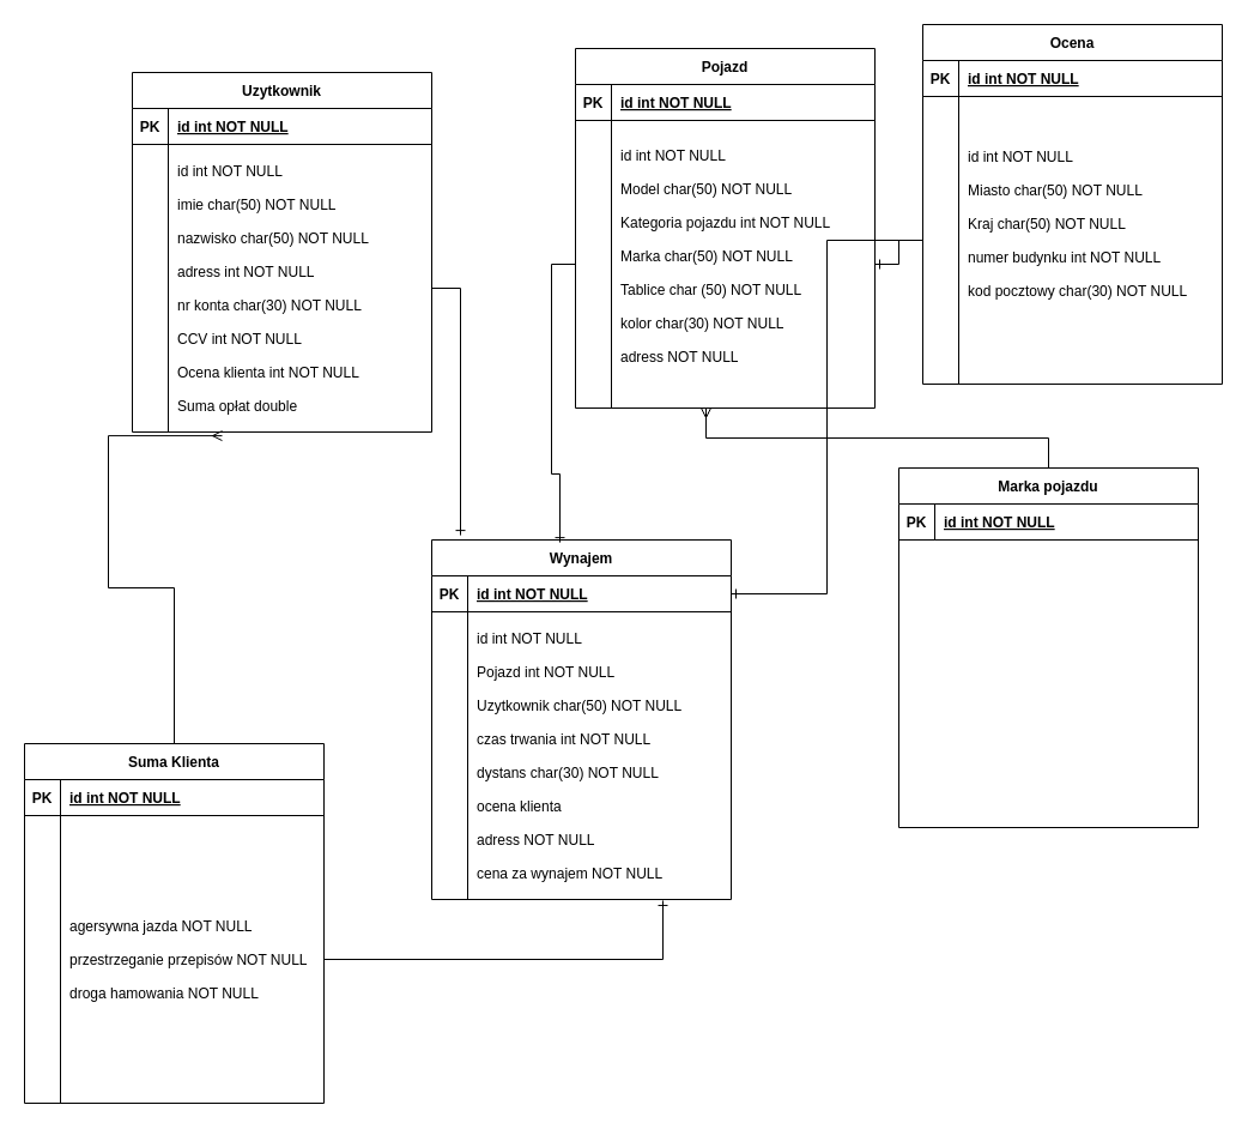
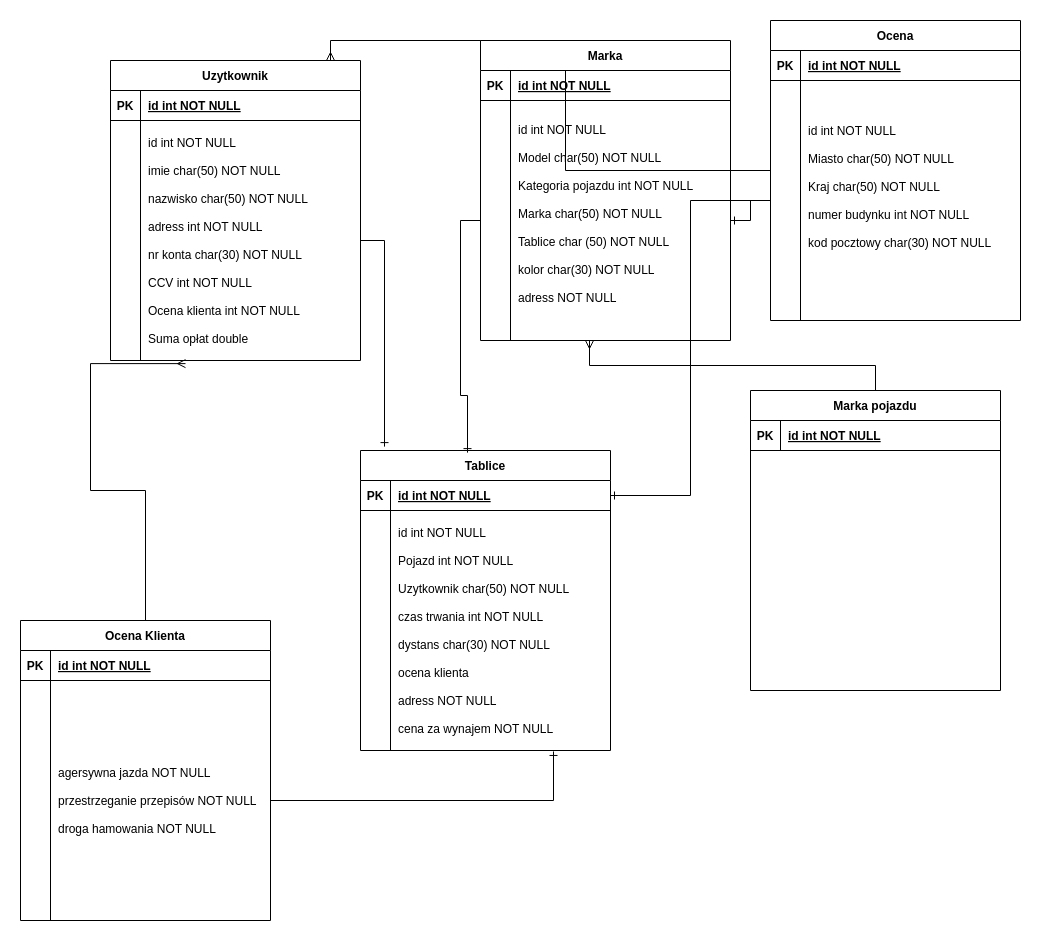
- <mxCell id="24" value="Pojazd" style="shape=table;startSize=30;container=1;collapsible=1;childLayout=tableLayout;fixedRows=1;rowLines=0;fontStyle=1;align=center;resizeLast=1;" vertex="1" parent="1"><mxGeometry x="480" y="40" width="250" height="300" as="geometry" /></mxCell>
+ <mxCell id="24" value="Marka" style="shape=table;startSize=30;container=1;collapsible=1;childLayout=tableLayout;fixedRows=1;rowLines=0;fontStyle=1;align=center;resizeLast=1;" vertex="1" parent="1"><mxGeometry x="480" y="40" width="250" height="300" as="geometry" /></mxCell>
+ <mxCell id="9" style="edgeStyle=orthogonalEdgeStyle;rounded=0;orthogonalLoop=1;jettySize=auto;html=1;entryX=0.88;entryY=0;entryDx=0;entryDy=0;entryPerimeter=0;endArrow=ERmany;endFill=0;" edge="1" parent="1" source="10" target="2"><mxGeometry relative="1" as="geometry" /></mxCell>
- <mxCell id="39" value="Wynajem" style="shape=table;startSize=30;container=1;collapsible=1;childLayout=tableLayout;fixedRows=1;rowLines=0;fontStyle=1;align=center;resizeLast=1;" vertex="1" parent="1"><mxGeometry x="360" y="450" width="250" height="300" as="geometry" /></mxCell>
+ <mxCell id="39" value="Tablice" style="shape=table;startSize=30;container=1;collapsible=1;childLayout=tableLayout;fixedRows=1;rowLines=0;fontStyle=1;align=center;resizeLast=1;" vertex="1" parent="1"><mxGeometry x="360" y="450" width="250" height="300" as="geometry" /></mxCell>
- <mxCell id="32" value="Suma Klienta" style="shape=table;startSize=30;container=1;collapsible=1;childLayout=tableLayout;fixedRows=1;rowLines=0;fontStyle=1;align=center;resizeLast=1;" vertex="1" parent="1"><mxGeometry x="20" y="620" width="250" height="300" as="geometry" /></mxCell>
+ <mxCell id="32" value="Ocena Klienta" style="shape=table;startSize=30;container=1;collapsible=1;childLayout=tableLayout;fixedRows=1;rowLines=0;fontStyle=1;align=center;resizeLast=1;" vertex="1" parent="1"><mxGeometry x="20" y="620" width="250" height="300" as="geometry" /></mxCell>
